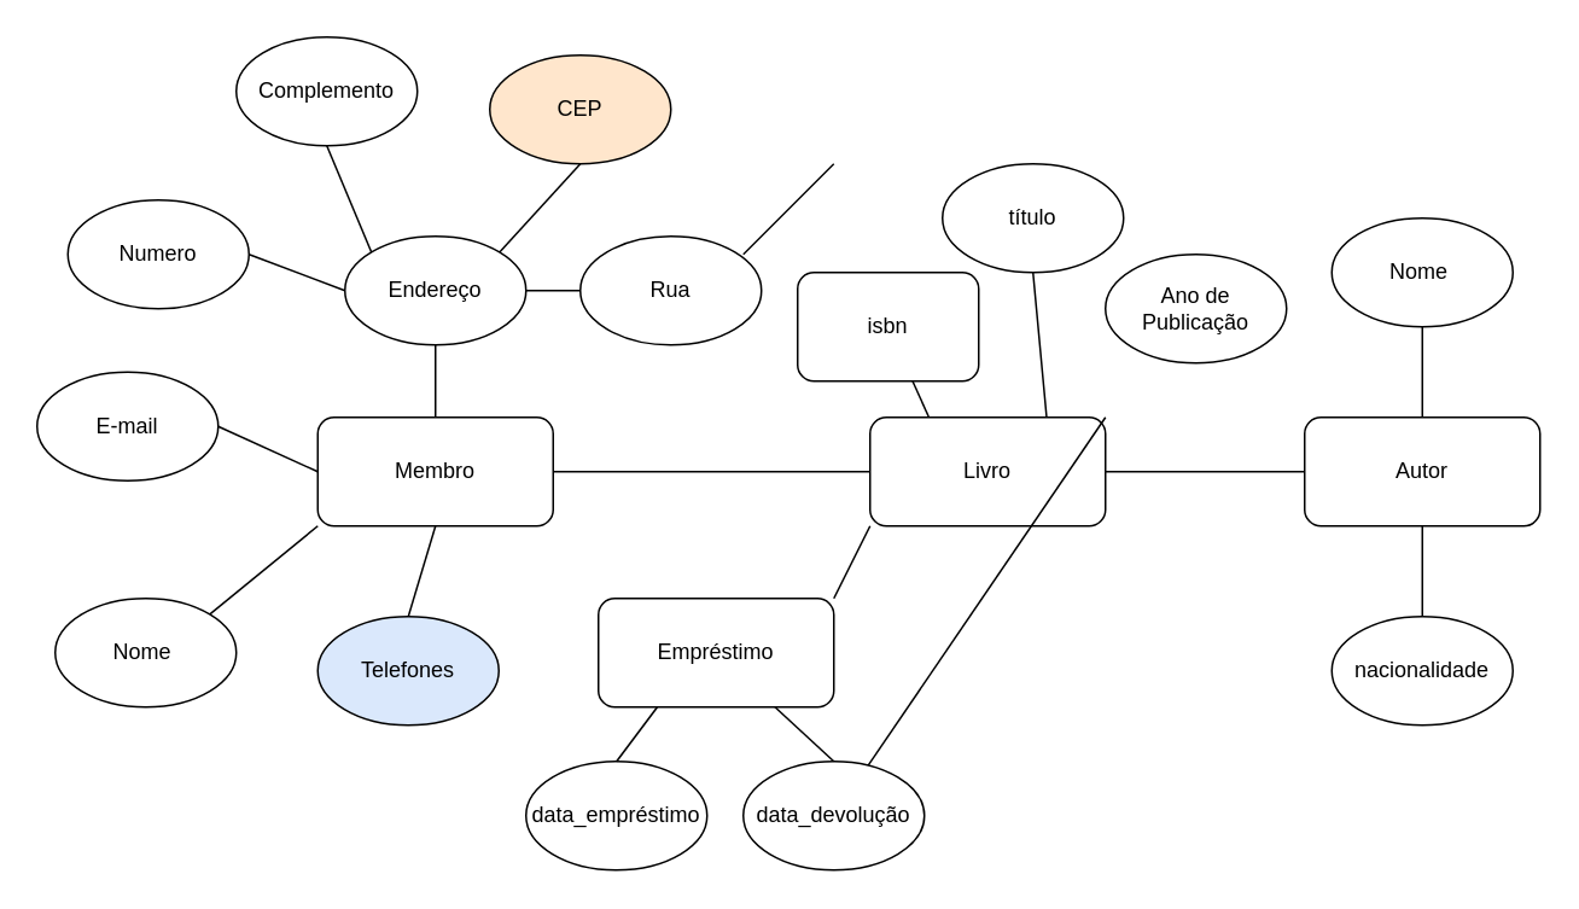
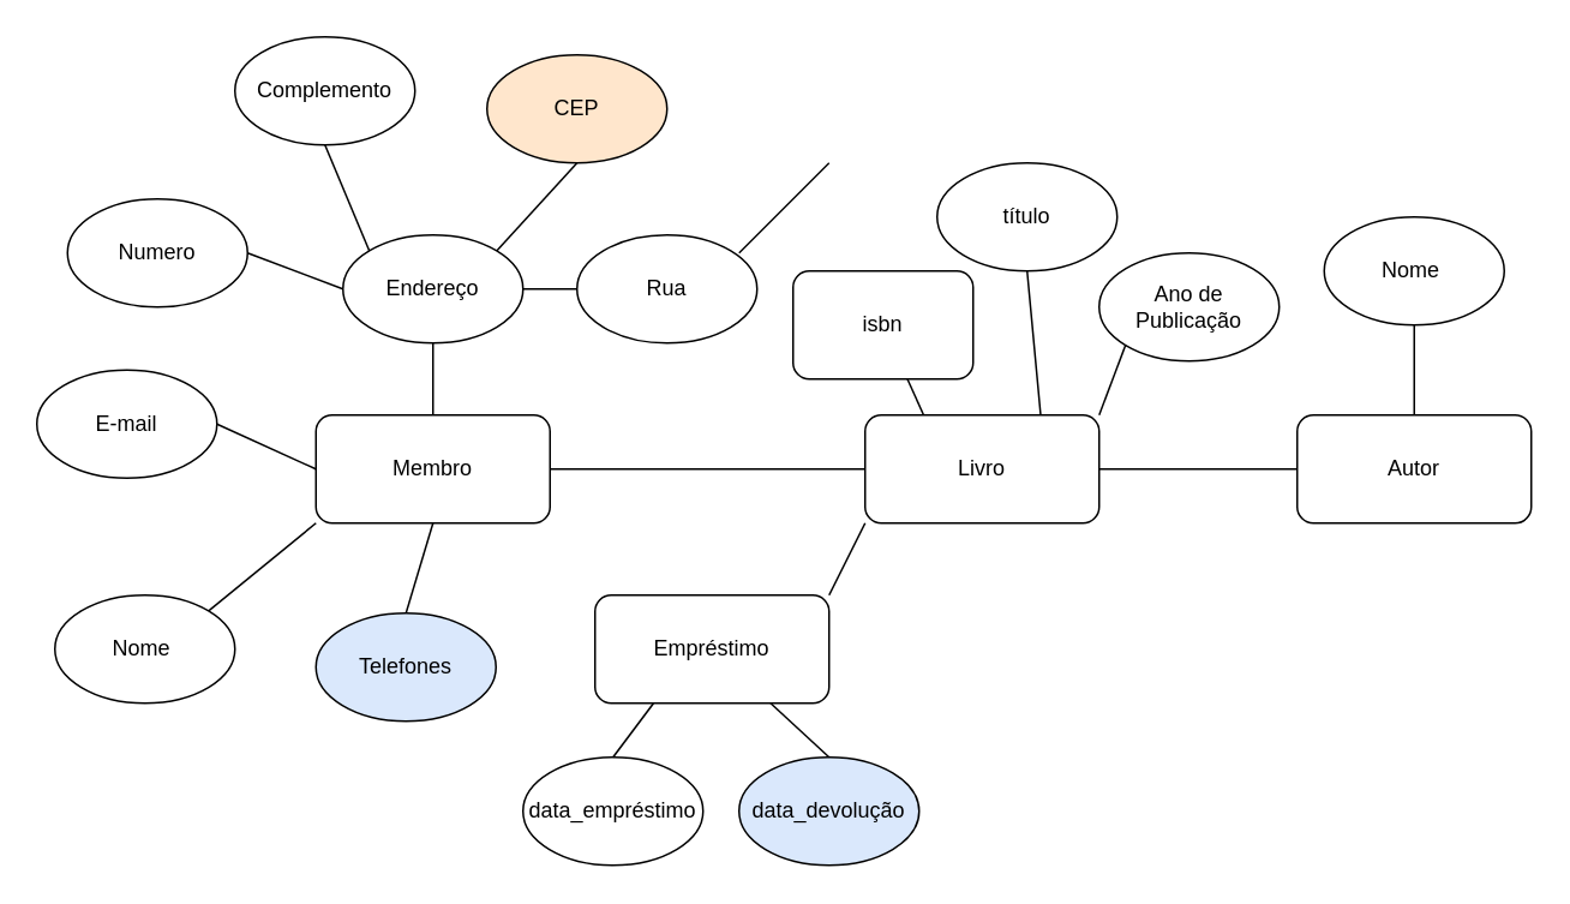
- <mxCell id="13" value="" style="endArrow=none;html=1;exitX=0.5;exitY=1;exitDx=0;exitDy=0;entryX=0.5;entryY=0;entryDx=0;entryDy=0;" edge="1" parent="1" source="6" target="10"><mxGeometry width="50" height="50" relative="1" as="geometry"><mxPoint x="910" y="150.4" as="sourcePoint" /><mxPoint x="895.64" y="100" as="targetPoint" /></mxGeometry></mxCell>
- <mxCell id="15" value="" style="endArrow=none;html=1;exitX=1;exitY=0;exitDx=0;exitDy=0;" edge="1" parent="1" source="2" target="27"><mxGeometry width="50" height="50" relative="1" as="geometry"><mxPoint x="684.36" y="170.4" as="sourcePoint" /><mxPoint x="670" y="120" as="targetPoint" /></mxGeometry></mxCell>
+ <mxCell id="15" value="" style="endArrow=none;html=1;exitX=1;exitY=0;exitDx=0;exitDy=0;entryX=0;entryY=1;entryDx=0;entryDy=0;" edge="1" parent="1" source="2" target="5"><mxGeometry width="50" height="50" relative="1" as="geometry"><mxPoint x="684.36" y="170.4" as="sourcePoint" /><mxPoint x="670" y="120" as="targetPoint" /></mxGeometry></mxCell>
- <mxCell id="10" value="nacionalidade" style="ellipse;whiteSpace=wrap;html=1;" vertex="1" parent="1"><mxGeometry x="735" y="340" width="100" height="60" as="geometry" /></mxCell>
- <mxCell id="27" value="data_devolução" style="ellipse;whiteSpace=wrap;html=1;" vertex="1" parent="1"><mxGeometry x="410" y="420" width="100" height="60" as="geometry" /></mxCell>
+ <mxCell id="27" value="data_devolução" style="ellipse;whiteSpace=wrap;html=1;fillColor=#dae8fc;" vertex="1" parent="1"><mxGeometry x="410" y="420" width="100" height="60" as="geometry" /></mxCell>
